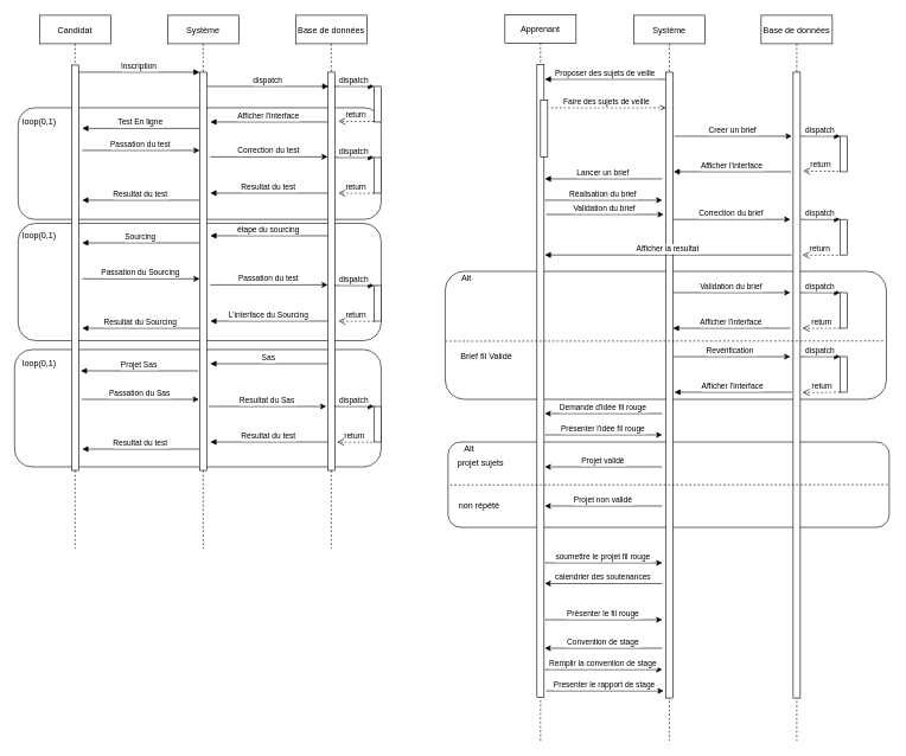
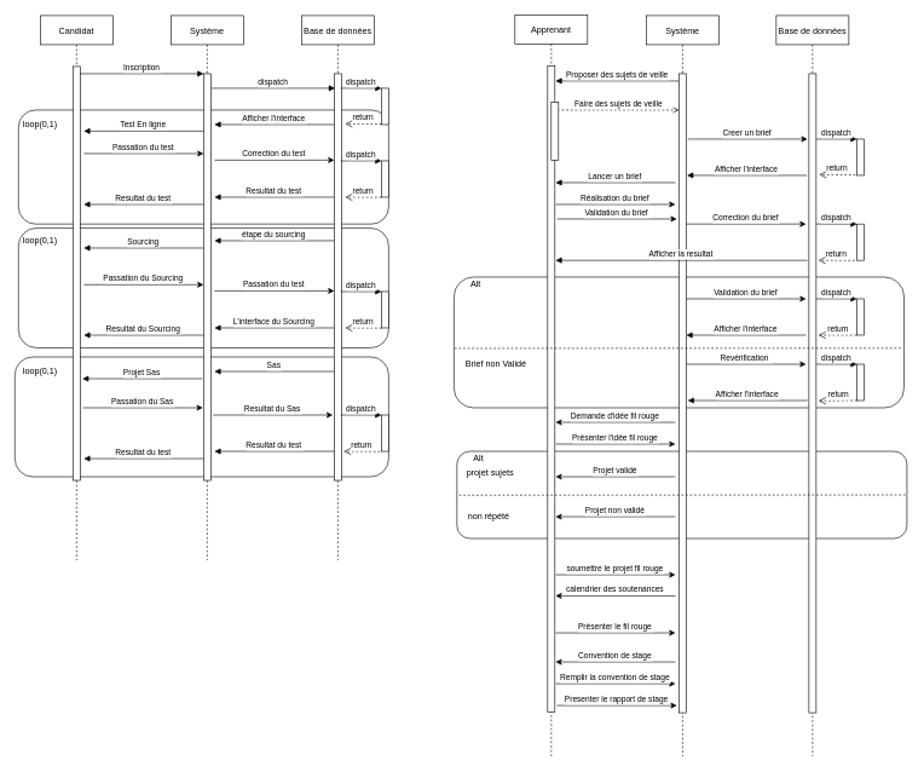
- <mxCell id="73" value="Brief fil Validé" style="text;html=1;strokeColor=none;fillColor=none;align=center;verticalAlign=middle;whiteSpace=wrap;rounded=0;" parent="1" vertex="1"><mxGeometry x="635" y="491" width="96" height="20" as="geometry" /></mxCell>
+ <mxCell id="73" value="Brief non Validé" style="text;html=1;strokeColor=none;fillColor=none;align=center;verticalAlign=middle;whiteSpace=wrap;rounded=0;" parent="1" vertex="1"><mxGeometry x="635" y="491" width="96" height="20" as="geometry" /></mxCell>
